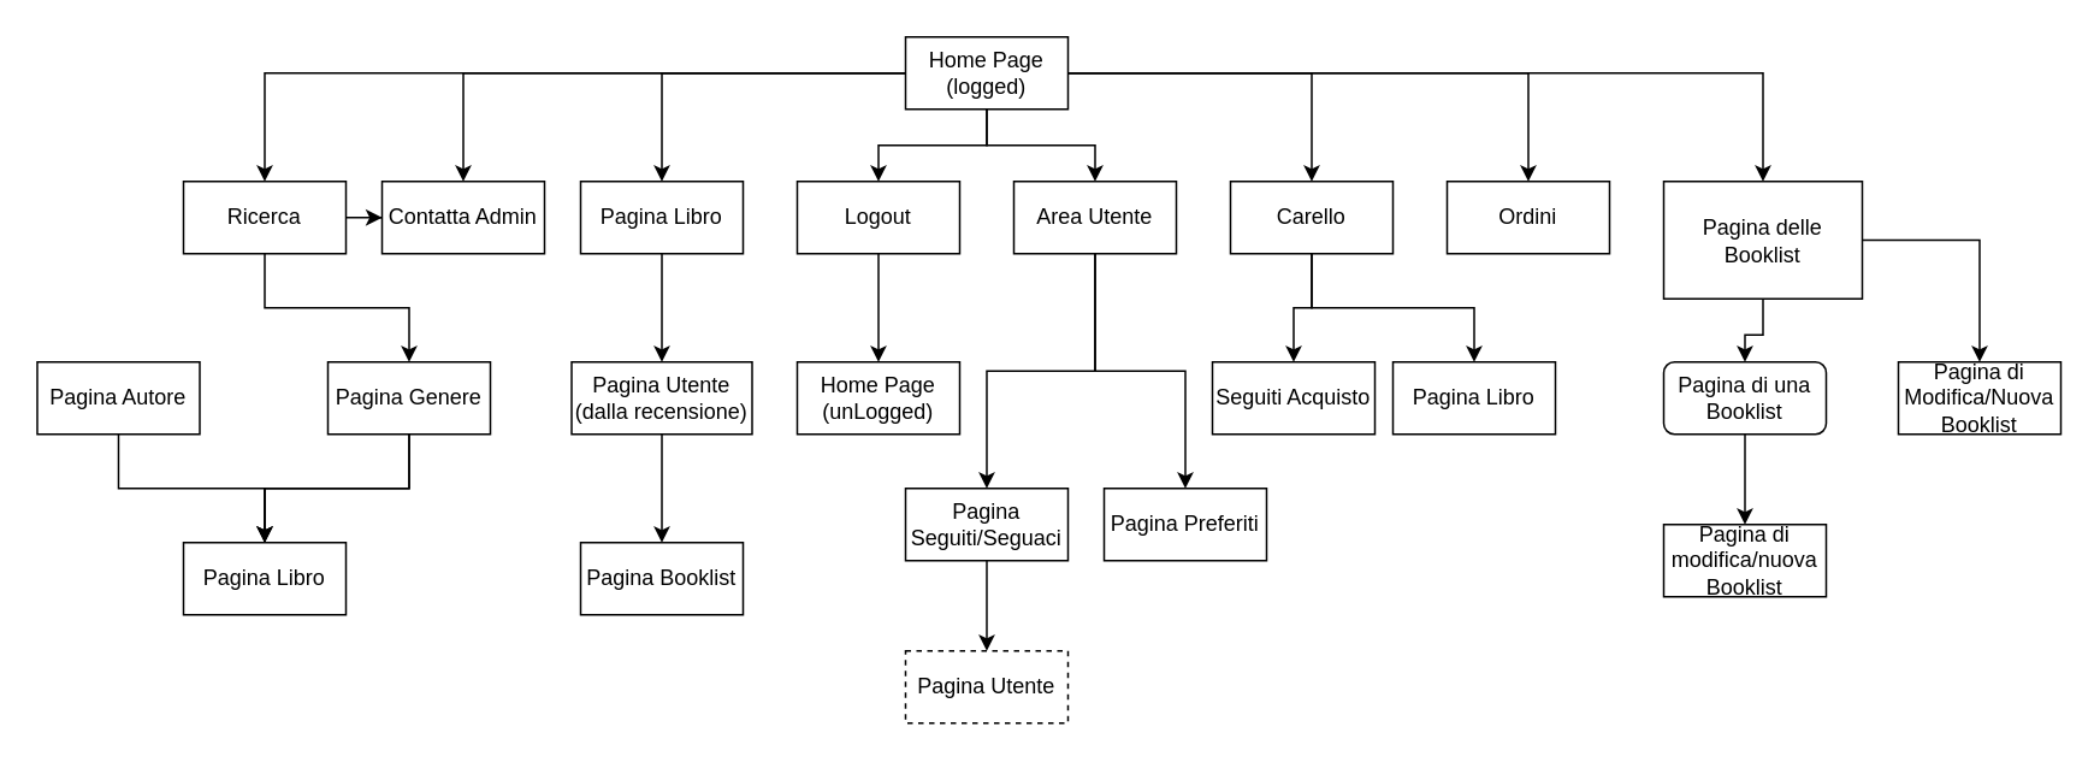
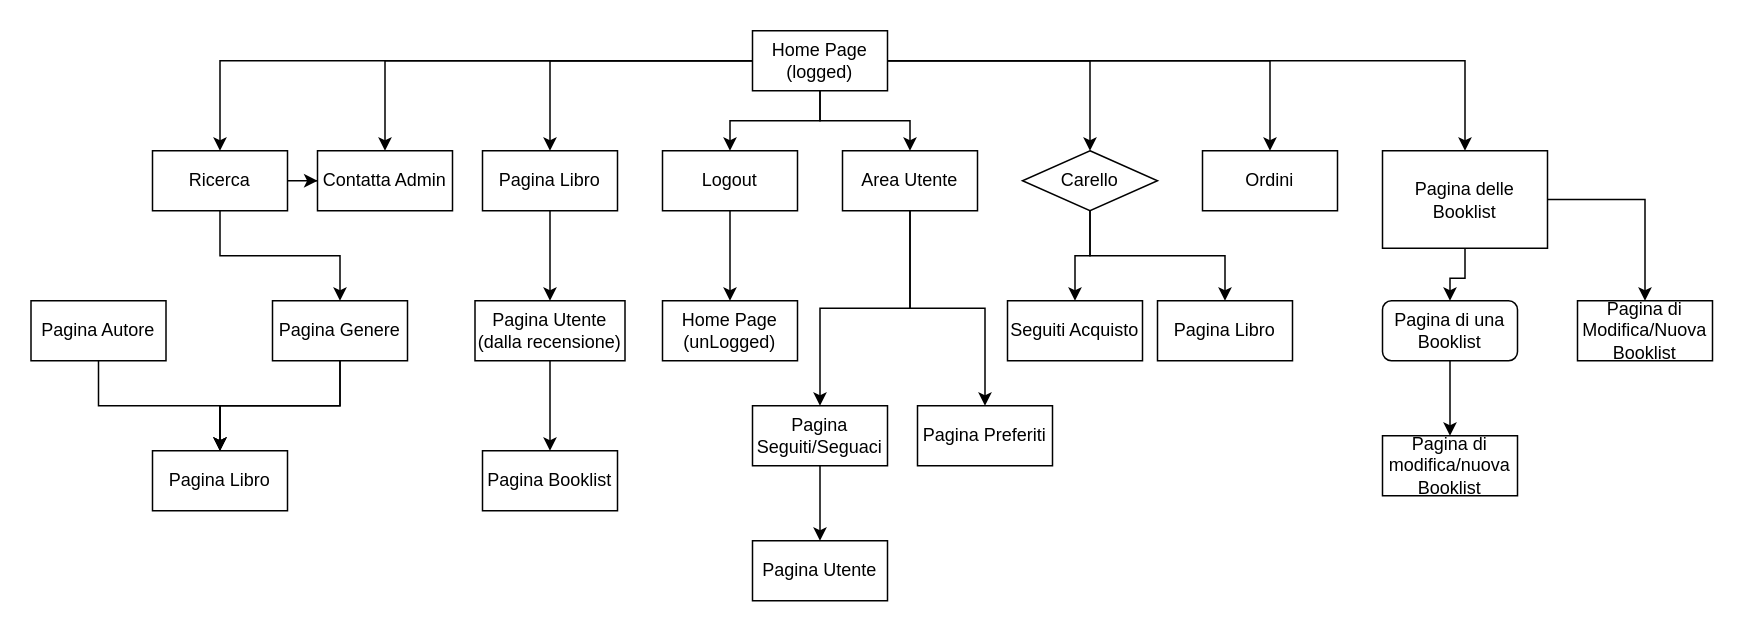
- <mxCell id="34" value="Carello" style="rounded=0;whiteSpace=wrap;html=1;" vertex="1" parent="1"><mxGeometry x="681" y="100" width="90" height="40" as="geometry" /></mxCell>
+ <mxCell id="34" value="Carello" style="rhombus;whiteSpace=wrap;html=1;" vertex="1" parent="1"><mxGeometry x="681" y="100" width="90" height="40" as="geometry" /></mxCell>
- <mxCell id="46" value="Pagina Utente" style="rounded=0;whiteSpace=wrap;html=1;dashed=1;" vertex="1" parent="1"><mxGeometry x="501" y="360" width="90" height="40" as="geometry" /></mxCell>
+ <mxCell id="46" value="Pagina Utente" style="rounded=0;whiteSpace=wrap;html=1;" vertex="1" parent="1"><mxGeometry x="501" y="360" width="90" height="40" as="geometry" /></mxCell>
